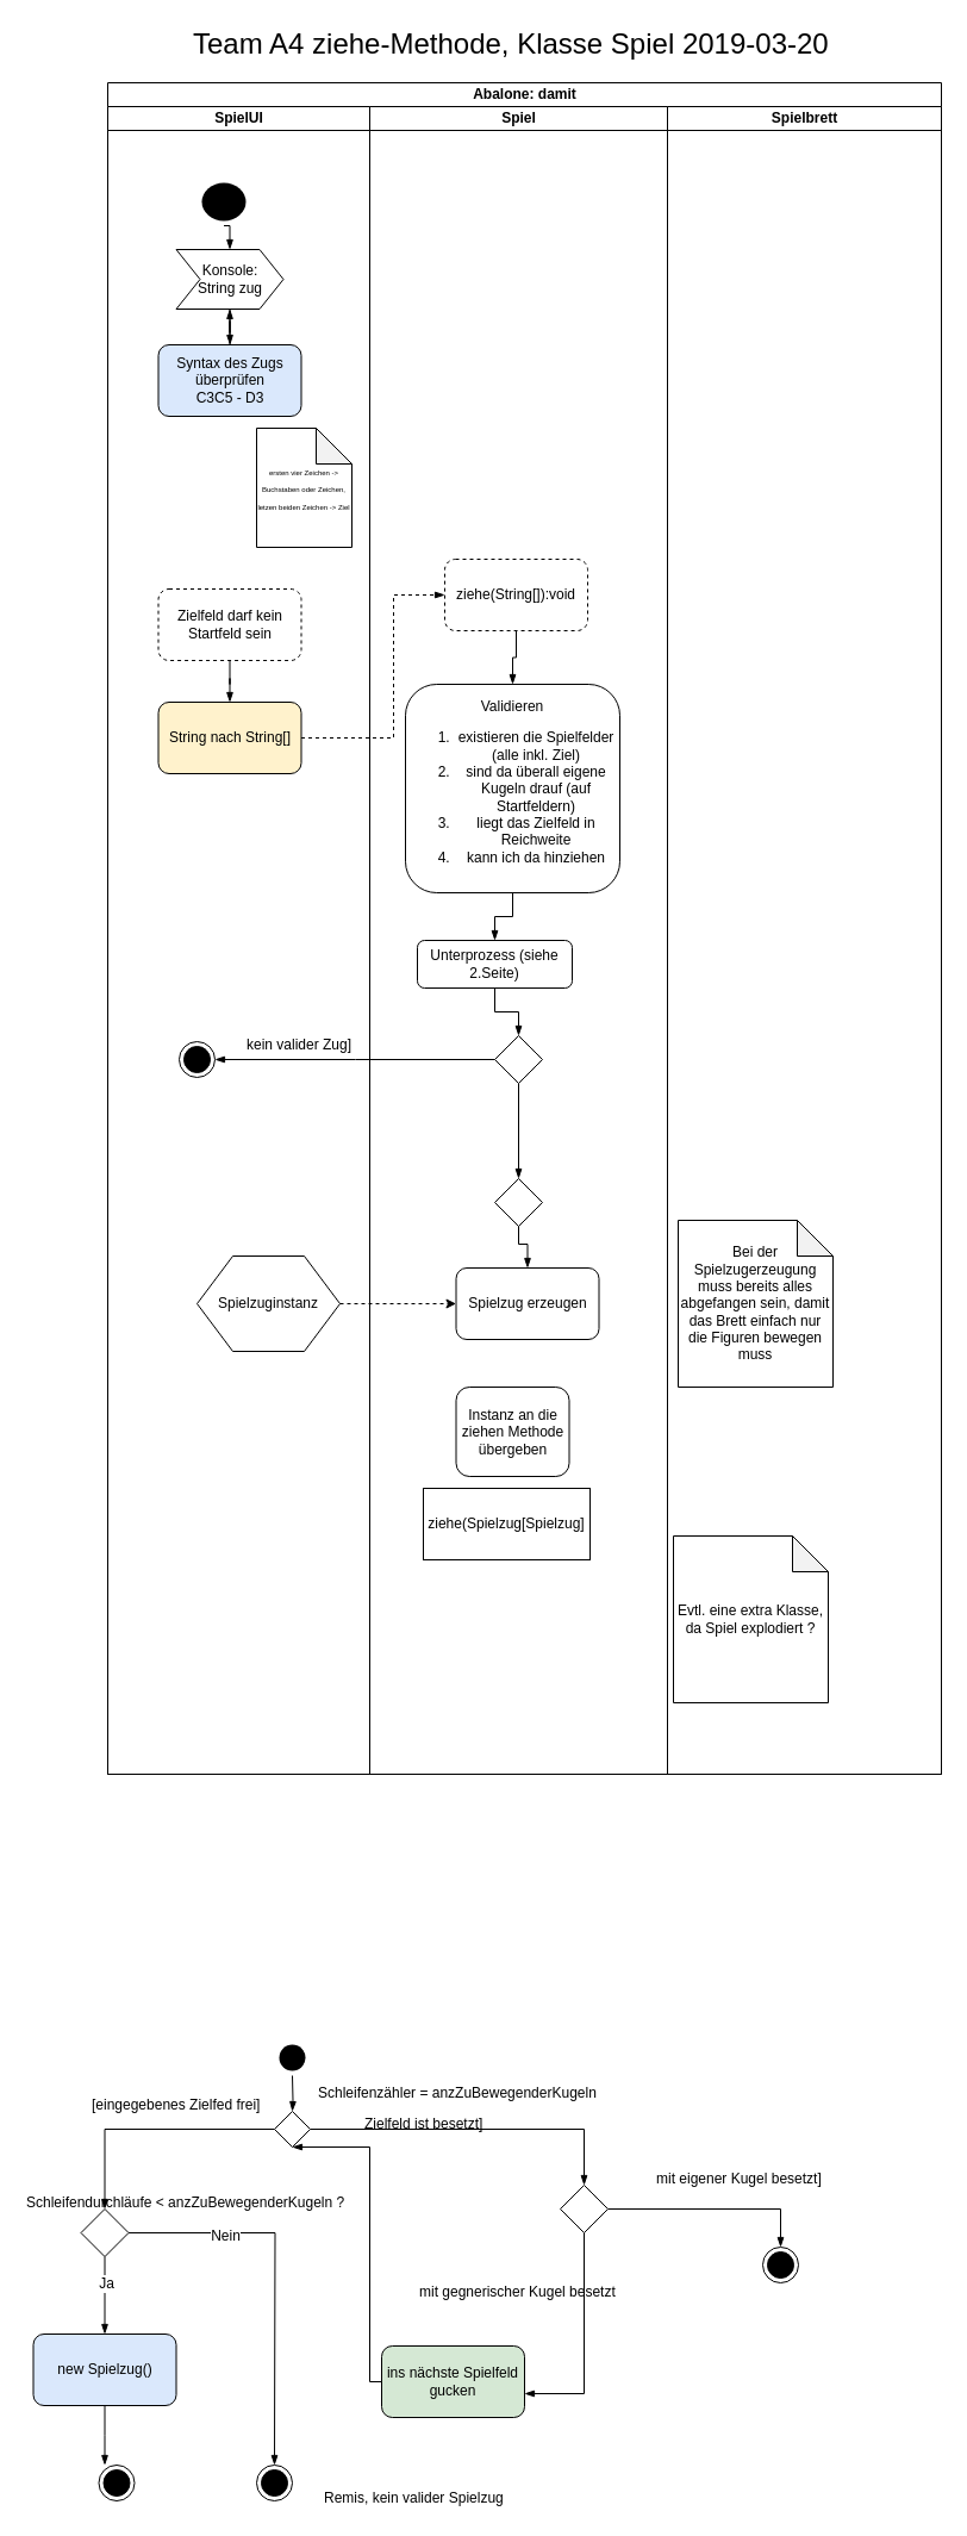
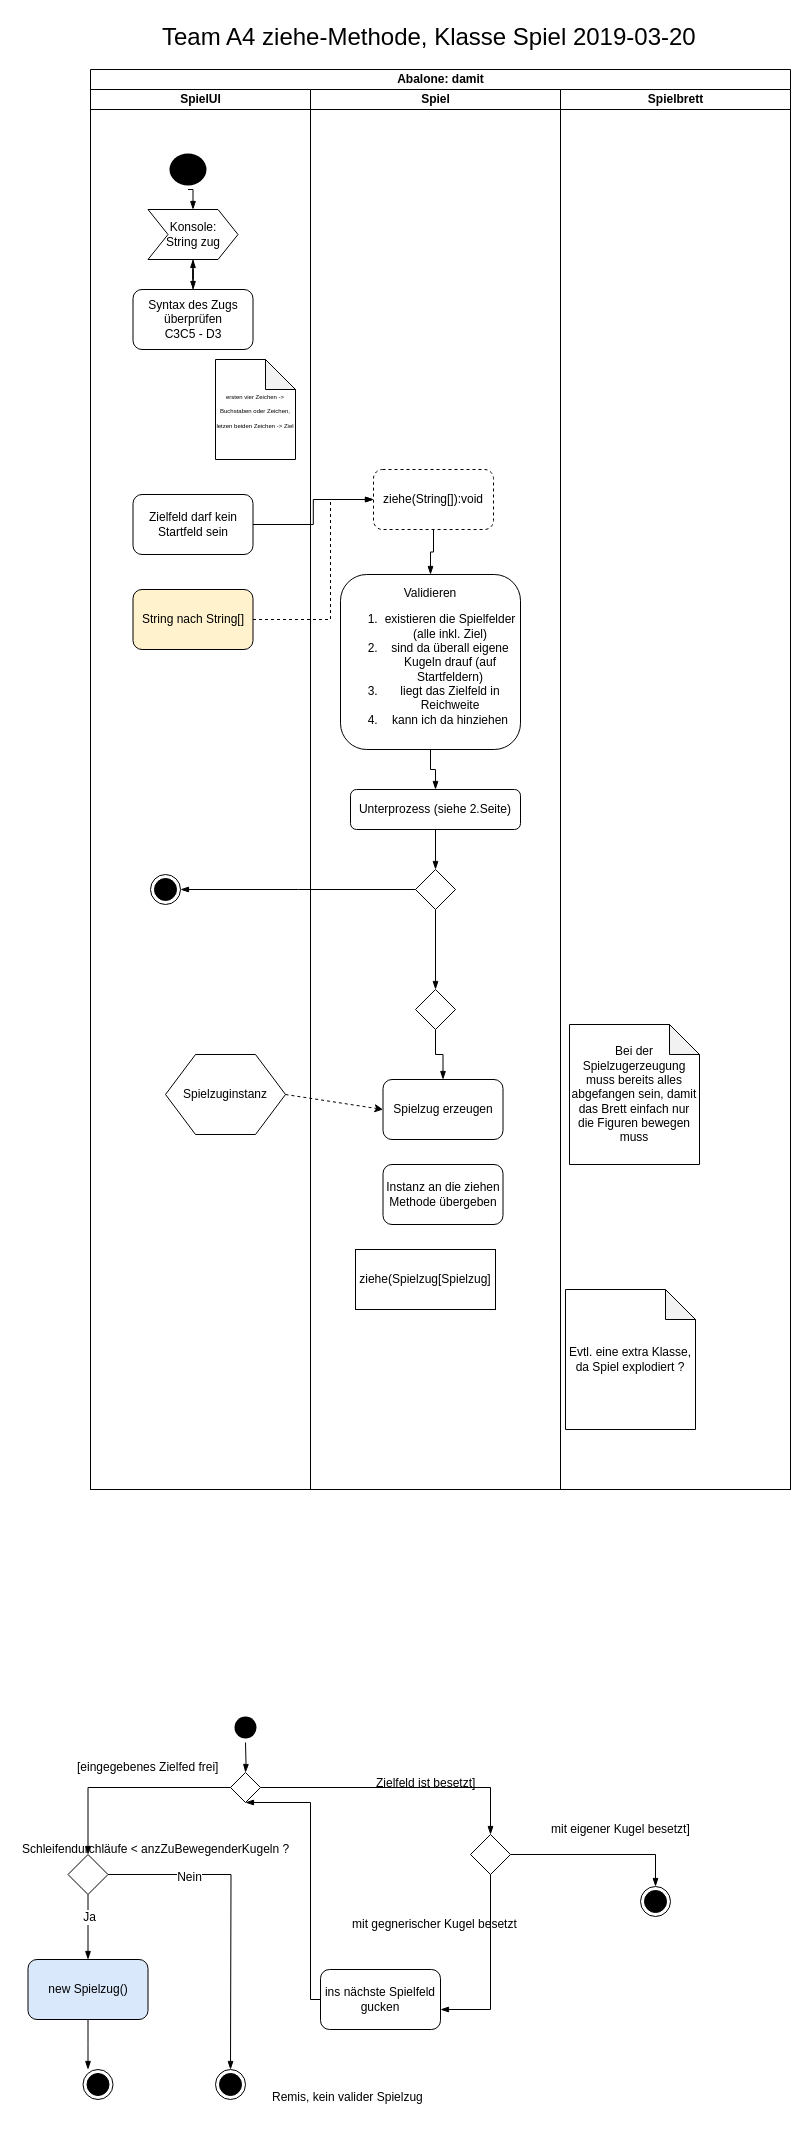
- <mxCell id="12" value="Syntax des Zugs überprüfen&lt;br&gt;C3C5 - D3&lt;br&gt;" style="rounded=1;whiteSpace=wrap;html=1;fillColor=#dae8fc;" vertex="1" parent="4"><mxGeometry x="42.5" y="200" width="120" height="60" as="geometry" /></mxCell>
+ <mxCell id="12" value="Syntax des Zugs überprüfen&lt;br&gt;C3C5 - D3&lt;br&gt;" style="rounded=1;whiteSpace=wrap;html=1;" vertex="1" parent="4"><mxGeometry x="42.5" y="200" width="120" height="60" as="geometry" /></mxCell>
- <mxCell id="15" value="Zielfeld darf kein Startfeld sein" style="rounded=1;whiteSpace=wrap;html=1;dashed=1;" vertex="1" parent="4"><mxGeometry x="42.5" y="405" width="120" height="60" as="geometry" /></mxCell>
+ <mxCell id="15" value="Zielfeld darf kein Startfeld sein" style="rounded=1;whiteSpace=wrap;html=1;" vertex="1" parent="4"><mxGeometry x="42.5" y="405" width="120" height="60" as="geometry" /></mxCell>
- <mxCell id="11" value="" style="edgeStyle=orthogonalEdgeStyle;rounded=0;orthogonalLoop=1;jettySize=auto;html=1;startArrow=none;startFill=0;endArrow=blockThin;endFill=1;" edge="1" parent="4" source="15" target="13"><mxGeometry relative="1" as="geometry" /></mxCell>
+ <mxCell id="11" value="" style="edgeStyle=orthogonalEdgeStyle;rounded=0;orthogonalLoop=1;jettySize=auto;html=1;startArrow=none;startFill=0;endArrow=blockThin;endFill=1;" edge="1" parent="4" source="15" target="21"><mxGeometry relative="1" as="geometry" /></mxCell>
- <mxCell id="24" value="&lt;div style=&quot;text-align: center&quot;&gt;Unterprozess (siehe 2.Seite)&lt;/div&gt;" style="rounded=1;whiteSpace=wrap;html=1;" vertex="1" parent="19"><mxGeometry x="40" y="700" width="130" height="40" as="geometry" /></mxCell>
+ <mxCell id="24" value="&lt;div style=&quot;text-align: center&quot;&gt;Unterprozess (siehe 2.Seite)&lt;/div&gt;" style="rounded=1;whiteSpace=wrap;html=1;" vertex="1" parent="19"><mxGeometry x="40" y="700" width="170" height="40" as="geometry" /></mxCell>
- <mxCell id="17" value="kein valider Zug]" style="text;html=1;resizable=0;points=[];autosize=1;align=left;verticalAlign=top;spacingTop=-4;" vertex="1" parent="4"><mxGeometry x="115" y="778" width="100" height="20" as="geometry" /></mxCell>
- <mxCell id="32" value="Spielzug erzeugen" style="rounded=1;whiteSpace=wrap;html=1;" vertex="1" parent="19"><mxGeometry x="72.5" y="975" width="120" height="60" as="geometry" /></mxCell>
+ <mxCell id="32" value="Spielzug erzeugen" style="rounded=1;whiteSpace=wrap;html=1;" vertex="1" parent="19"><mxGeometry x="72.5" y="990" width="120" height="60" as="geometry" /></mxCell>
- <mxCell id="33" value="Instanz an die ziehen Methode übergeben" style="rounded=1;whiteSpace=wrap;html=1;" vertex="1" parent="19"><mxGeometry x="72.5" y="1075" width="95" height="75" as="geometry" /></mxCell>
+ <mxCell id="33" value="Instanz an die ziehen Methode übergeben" style="rounded=1;whiteSpace=wrap;html=1;" vertex="1" parent="19"><mxGeometry x="72.5" y="1075" width="120" height="60" as="geometry" /></mxCell>
- <mxCell id="57" value="Schleifenzähler = anzZuBewegenderKugeln" style="text;html=1;resizable=0;points=[];autosize=1;align=left;verticalAlign=top;spacingTop=-4;" vertex="1" parent="1"><mxGeometry x="265" y="1747" width="250" height="20" as="geometry" /></mxCell>
- <mxCell id="55" value="Zielfeld ist besetzt]" style="text;html=1;resizable=0;points=[];autosize=1;align=left;verticalAlign=top;spacingTop=-4;" vertex="1" parent="1"><mxGeometry x="304" y="1773" width="110" height="20" as="geometry" /></mxCell>
+ <mxCell id="55" value="Zielfeld ist besetzt]" style="text;html=1;resizable=0;points=[];autosize=1;align=left;verticalAlign=top;spacingTop=-4;" vertex="1" parent="1"><mxGeometry x="374" y="1773" width="110" height="20" as="geometry" /></mxCell>
- <mxCell id="59" value="ins nächste Spielfeld gucken" style="rounded=1;whiteSpace=wrap;html=1;strokeColor=#000000;fillColor=#d5e8d4;" vertex="1" parent="1"><mxGeometry x="320" y="1969" width="120" height="60" as="geometry" /></mxCell>
+ <mxCell id="59" value="ins nächste Spielfeld gucken" style="rounded=1;whiteSpace=wrap;html=1;strokeColor=#000000;" vertex="1" parent="1"><mxGeometry x="320" y="1969" width="120" height="60" as="geometry" /></mxCell>
